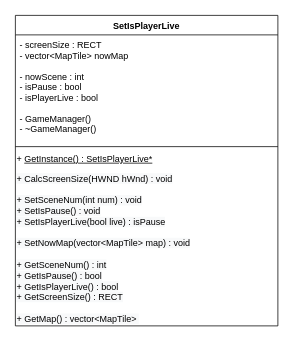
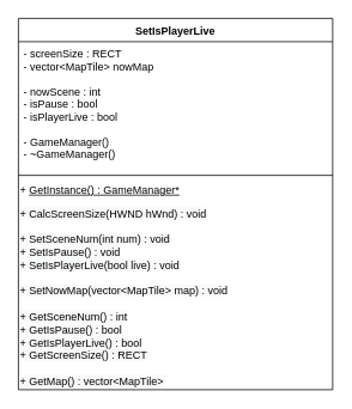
- <mxCell id="5" value="+ &lt;u&gt;GetInstance() : SetIsPlayerLive*&lt;/u&gt;" style="html=1;fillColor=none;strokeColor=none;align=left;" vertex="1" parent="2"><mxGeometry y="180" width="350" height="24" as="geometry" /></mxCell>
+ <mxCell id="5" value="+ &lt;u&gt;GetInstance() : GameManager*&lt;/u&gt;" style="html=1;fillColor=none;strokeColor=none;align=left;" vertex="1" parent="2"><mxGeometry y="180" width="350" height="24" as="geometry" /></mxCell>
- <mxCell id="6" value="&lt;span style=&quot;color: rgb(0, 0, 0); font-family: helvetica; font-size: 12px; font-style: normal; font-weight: 400; letter-spacing: normal; text-align: left; text-indent: 0px; text-transform: none; word-spacing: 0px; background-color: rgb(248, 249, 250); display: inline; float: none;&quot;&gt;+ CalcScreenSize(HWND hWnd) : void&lt;/span&gt;&lt;br style=&quot;padding: 0px; margin: 0px; color: rgb(0, 0, 0); font-family: helvetica; font-size: 12px; font-style: normal; font-weight: 400; letter-spacing: normal; text-align: left; text-indent: 0px; text-transform: none; word-spacing: 0px; background-color: rgb(248, 249, 250);&quot;&gt;&lt;br style=&quot;padding: 0px; margin: 0px; color: rgb(0, 0, 0); font-family: helvetica; font-size: 12px; font-style: normal; font-weight: 400; letter-spacing: normal; text-align: left; text-indent: 0px; text-transform: none; word-spacing: 0px; background-color: rgb(248, 249, 250);&quot;&gt;&lt;span style=&quot;color: rgb(0, 0, 0); font-family: helvetica; font-size: 12px; font-style: normal; font-weight: 400; letter-spacing: normal; text-align: left; text-indent: 0px; text-transform: none; word-spacing: 0px; background-color: rgb(248, 249, 250); display: inline; float: none;&quot;&gt;+ SetSceneNum(int num) : void&lt;/span&gt;&lt;br style=&quot;padding: 0px; margin: 0px; color: rgb(0, 0, 0); font-family: helvetica; font-size: 12px; font-style: normal; font-weight: 400; letter-spacing: normal; text-align: left; text-indent: 0px; text-transform: none; word-spacing: 0px; background-color: rgb(248, 249, 250);&quot;&gt;&lt;span style=&quot;color: rgb(0, 0, 0); font-family: helvetica; font-size: 12px; font-style: normal; font-weight: 400; letter-spacing: normal; text-align: left; text-indent: 0px; text-transform: none; word-spacing: 0px; background-color: rgb(248, 249, 250); display: inline; float: none;&quot;&gt;+ SetIsPause() : void&lt;/span&gt;&lt;br style=&quot;padding: 0px; margin: 0px; color: rgb(0, 0, 0); font-family: helvetica; font-size: 12px; font-style: normal; font-weight: 400; letter-spacing: normal; text-align: left; text-indent: 0px; text-transform: none; word-spacing: 0px; background-color: rgb(248, 249, 250);&quot;&gt;&lt;span style=&quot;color: rgb(0, 0, 0); font-family: helvetica; font-size: 12px; font-style: normal; font-weight: 400; letter-spacing: normal; text-align: left; text-indent: 0px; text-transform: none; word-spacing: 0px; background-color: rgb(248, 249, 250); display: inline; float: none;&quot;&gt;+ SetIsPlayerLive(bool live) : isPause&lt;/span&gt;&lt;br style=&quot;padding: 0px; margin: 0px; color: rgb(0, 0, 0); font-family: helvetica; font-size: 12px; font-style: normal; font-weight: 400; letter-spacing: normal; text-align: left; text-indent: 0px; text-transform: none; word-spacing: 0px; background-color: rgb(248, 249, 250);&quot;&gt;&lt;br style=&quot;padding: 0px; margin: 0px; color: rgb(0, 0, 0); font-family: helvetica; font-size: 12px; font-style: normal; font-weight: 400; letter-spacing: normal; text-align: left; text-indent: 0px; text-transform: none; word-spacing: 0px; background-color: rgb(248, 249, 250);&quot;&gt;&lt;span style=&quot;color: rgb(0, 0, 0); font-family: helvetica; font-size: 12px; font-style: normal; font-weight: 400; letter-spacing: normal; text-align: left; text-indent: 0px; text-transform: none; word-spacing: 0px; background-color: rgb(248, 249, 250); display: inline; float: none;&quot;&gt;+ SetNowMap(vector&amp;lt;MapTile&amp;gt; map) : void&lt;/span&gt;&lt;br style=&quot;padding: 0px; margin: 0px; color: rgb(0, 0, 0); font-family: helvetica; font-size: 12px; font-style: normal; font-weight: 400; letter-spacing: normal; text-align: left; text-indent: 0px; text-transform: none; word-spacing: 0px; background-color: rgb(248, 249, 250);&quot;&gt;&lt;br style=&quot;padding: 0px; margin: 0px; color: rgb(0, 0, 0); font-family: helvetica; font-size: 12px; font-style: normal; font-weight: 400; letter-spacing: normal; text-align: left; text-indent: 0px; text-transform: none; word-spacing: 0px; background-color: rgb(248, 249, 250);&quot;&gt;&lt;span style=&quot;color: rgb(0, 0, 0); font-family: helvetica; font-size: 12px; font-style: normal; font-weight: 400; letter-spacing: normal; text-align: left; text-indent: 0px; text-transform: none; word-spacing: 0px; background-color: rgb(248, 249, 250); display: inline; float: none;&quot;&gt;+ GetSceneNum() : int&lt;/span&gt;&lt;br style=&quot;padding: 0px; margin: 0px; color: rgb(0, 0, 0); font-family: helvetica; font-size: 12px; font-style: normal; font-weight: 400; letter-spacing: normal; text-align: left; text-indent: 0px; text-transform: none; word-spacing: 0px; background-color: rgb(248, 249, 250);&quot;&gt;&lt;span style=&quot;color: rgb(0, 0, 0); font-family: helvetica; font-size: 12px; font-style: normal; font-weight: 400; letter-spacing: normal; text-align: left; text-indent: 0px; text-transform: none; word-spacing: 0px; background-color: rgb(248, 249, 250); display: inline; float: none;&quot;&gt;+ GetIsPause() : bool&lt;/span&gt;&lt;br style=&quot;padding: 0px; margin: 0px; color: rgb(0, 0, 0); font-family: helvetica; font-size: 12px; font-style: normal; font-weight: 400; letter-spacing: normal; text-align: left; text-indent: 0px; text-transform: none; word-spacing: 0px; background-color: rgb(248, 249, 250);&quot;&gt;&lt;span style=&quot;color: rgb(0, 0, 0); font-family: helvetica; font-size: 12px; font-style: normal; font-weight: 400; letter-spacing: normal; text-align: left; text-indent: 0px; text-transform: none; word-spacing: 0px; background-color: rgb(248, 249, 250); display: inline; float: none;&quot;&gt;+ GetIsPlayerLive() : bool&lt;/span&gt;&lt;br style=&quot;padding: 0px; margin: 0px; color: rgb(0, 0, 0); font-family: helvetica; font-size: 12px; font-style: normal; font-weight: 400; letter-spacing: normal; text-align: left; text-indent: 0px; text-transform: none; word-spacing: 0px; background-color: rgb(248, 249, 250);&quot;&gt;&lt;span style=&quot;color: rgb(0, 0, 0); font-family: helvetica; font-size: 12px; font-style: normal; font-weight: 400; letter-spacing: normal; text-align: left; text-indent: 0px; text-transform: none; word-spacing: 0px; background-color: rgb(248, 249, 250); display: inline; float: none;&quot;&gt;+ GetScreenSize() : RECT&lt;/span&gt;&lt;br style=&quot;padding: 0px; margin: 0px; color: rgb(0, 0, 0); font-family: helvetica; font-size: 12px; font-style: normal; font-weight: 400; letter-spacing: normal; text-align: left; text-indent: 0px; text-transform: none; word-spacing: 0px; background-color: rgb(248, 249, 250);&quot;&gt;&lt;br style=&quot;padding: 0px; margin: 0px; color: rgb(0, 0, 0); font-family: helvetica; font-size: 12px; font-style: normal; font-weight: 400; letter-spacing: normal; text-align: left; text-indent: 0px; text-transform: none; word-spacing: 0px; background-color: rgb(248, 249, 250);&quot;&gt;&lt;span style=&quot;color: rgb(0, 0, 0); font-family: helvetica; font-size: 12px; font-style: normal; font-weight: 400; letter-spacing: normal; text-align: left; text-indent: 0px; text-transform: none; word-spacing: 0px; background-color: rgb(248, 249, 250); display: inline; float: none;&quot;&gt;+ GetMap() : vector&amp;lt;MapTile&amp;gt;&amp;nbsp;&lt;/span&gt;" style="text;whiteSpace=wrap;html=1;" vertex="1" parent="2"><mxGeometry y="204" width="350" height="210" as="geometry" /></mxCell>
+ <mxCell id="6" value="&lt;span style=&quot;color: rgb(0, 0, 0); font-family: helvetica; font-size: 12px; font-style: normal; font-weight: 400; letter-spacing: normal; text-align: left; text-indent: 0px; text-transform: none; word-spacing: 0px; background-color: rgb(248, 249, 250); display: inline; float: none;&quot;&gt;+ CalcScreenSize(HWND hWnd) : void&lt;/span&gt;&lt;br style=&quot;padding: 0px; margin: 0px; color: rgb(0, 0, 0); font-family: helvetica; font-size: 12px; font-style: normal; font-weight: 400; letter-spacing: normal; text-align: left; text-indent: 0px; text-transform: none; word-spacing: 0px; background-color: rgb(248, 249, 250);&quot;&gt;&lt;br style=&quot;padding: 0px; margin: 0px; color: rgb(0, 0, 0); font-family: helvetica; font-size: 12px; font-style: normal; font-weight: 400; letter-spacing: normal; text-align: left; text-indent: 0px; text-transform: none; word-spacing: 0px; background-color: rgb(248, 249, 250);&quot;&gt;&lt;span style=&quot;color: rgb(0, 0, 0); font-family: helvetica; font-size: 12px; font-style: normal; font-weight: 400; letter-spacing: normal; text-align: left; text-indent: 0px; text-transform: none; word-spacing: 0px; background-color: rgb(248, 249, 250); display: inline; float: none;&quot;&gt;+ SetSceneNum(int num) : void&lt;/span&gt;&lt;br style=&quot;padding: 0px; margin: 0px; color: rgb(0, 0, 0); font-family: helvetica; font-size: 12px; font-style: normal; font-weight: 400; letter-spacing: normal; text-align: left; text-indent: 0px; text-transform: none; word-spacing: 0px; background-color: rgb(248, 249, 250);&quot;&gt;&lt;span style=&quot;color: rgb(0, 0, 0); font-family: helvetica; font-size: 12px; font-style: normal; font-weight: 400; letter-spacing: normal; text-align: left; text-indent: 0px; text-transform: none; word-spacing: 0px; background-color: rgb(248, 249, 250); display: inline; float: none;&quot;&gt;+ SetIsPause() : void&lt;/span&gt;&lt;br style=&quot;padding: 0px; margin: 0px; color: rgb(0, 0, 0); font-family: helvetica; font-size: 12px; font-style: normal; font-weight: 400; letter-spacing: normal; text-align: left; text-indent: 0px; text-transform: none; word-spacing: 0px; background-color: rgb(248, 249, 250);&quot;&gt;&lt;span style=&quot;color: rgb(0, 0, 0); font-family: helvetica; font-size: 12px; font-style: normal; font-weight: 400; letter-spacing: normal; text-align: left; text-indent: 0px; text-transform: none; word-spacing: 0px; background-color: rgb(248, 249, 250); display: inline; float: none;&quot;&gt;+ SetIsPlayerLive(bool live) : void&lt;/span&gt;&lt;br style=&quot;padding: 0px; margin: 0px; color: rgb(0, 0, 0); font-family: helvetica; font-size: 12px; font-style: normal; font-weight: 400; letter-spacing: normal; text-align: left; text-indent: 0px; text-transform: none; word-spacing: 0px; background-color: rgb(248, 249, 250);&quot;&gt;&lt;br style=&quot;padding: 0px; margin: 0px; color: rgb(0, 0, 0); font-family: helvetica; font-size: 12px; font-style: normal; font-weight: 400; letter-spacing: normal; text-align: left; text-indent: 0px; text-transform: none; word-spacing: 0px; background-color: rgb(248, 249, 250);&quot;&gt;&lt;span style=&quot;color: rgb(0, 0, 0); font-family: helvetica; font-size: 12px; font-style: normal; font-weight: 400; letter-spacing: normal; text-align: left; text-indent: 0px; text-transform: none; word-spacing: 0px; background-color: rgb(248, 249, 250); display: inline; float: none;&quot;&gt;+ SetNowMap(vector&amp;lt;MapTile&amp;gt; map) : void&lt;/span&gt;&lt;br style=&quot;padding: 0px; margin: 0px; color: rgb(0, 0, 0); font-family: helvetica; font-size: 12px; font-style: normal; font-weight: 400; letter-spacing: normal; text-align: left; text-indent: 0px; text-transform: none; word-spacing: 0px; background-color: rgb(248, 249, 250);&quot;&gt;&lt;br style=&quot;padding: 0px; margin: 0px; color: rgb(0, 0, 0); font-family: helvetica; font-size: 12px; font-style: normal; font-weight: 400; letter-spacing: normal; text-align: left; text-indent: 0px; text-transform: none; word-spacing: 0px; background-color: rgb(248, 249, 250);&quot;&gt;&lt;span style=&quot;color: rgb(0, 0, 0); font-family: helvetica; font-size: 12px; font-style: normal; font-weight: 400; letter-spacing: normal; text-align: left; text-indent: 0px; text-transform: none; word-spacing: 0px; background-color: rgb(248, 249, 250); display: inline; float: none;&quot;&gt;+ GetSceneNum() : int&lt;/span&gt;&lt;br style=&quot;padding: 0px; margin: 0px; color: rgb(0, 0, 0); font-family: helvetica; font-size: 12px; font-style: normal; font-weight: 400; letter-spacing: normal; text-align: left; text-indent: 0px; text-transform: none; word-spacing: 0px; background-color: rgb(248, 249, 250);&quot;&gt;&lt;span style=&quot;color: rgb(0, 0, 0); font-family: helvetica; font-size: 12px; font-style: normal; font-weight: 400; letter-spacing: normal; text-align: left; text-indent: 0px; text-transform: none; word-spacing: 0px; background-color: rgb(248, 249, 250); display: inline; float: none;&quot;&gt;+ GetIsPause() : bool&lt;/span&gt;&lt;br style=&quot;padding: 0px; margin: 0px; color: rgb(0, 0, 0); font-family: helvetica; font-size: 12px; font-style: normal; font-weight: 400; letter-spacing: normal; text-align: left; text-indent: 0px; text-transform: none; word-spacing: 0px; background-color: rgb(248, 249, 250);&quot;&gt;&lt;span style=&quot;color: rgb(0, 0, 0); font-family: helvetica; font-size: 12px; font-style: normal; font-weight: 400; letter-spacing: normal; text-align: left; text-indent: 0px; text-transform: none; word-spacing: 0px; background-color: rgb(248, 249, 250); display: inline; float: none;&quot;&gt;+ GetIsPlayerLive() : bool&lt;/span&gt;&lt;br style=&quot;padding: 0px; margin: 0px; color: rgb(0, 0, 0); font-family: helvetica; font-size: 12px; font-style: normal; font-weight: 400; letter-spacing: normal; text-align: left; text-indent: 0px; text-transform: none; word-spacing: 0px; background-color: rgb(248, 249, 250);&quot;&gt;&lt;span style=&quot;color: rgb(0, 0, 0); font-family: helvetica; font-size: 12px; font-style: normal; font-weight: 400; letter-spacing: normal; text-align: left; text-indent: 0px; text-transform: none; word-spacing: 0px; background-color: rgb(248, 249, 250); display: inline; float: none;&quot;&gt;+ GetScreenSize() : RECT&lt;/span&gt;&lt;br style=&quot;padding: 0px; margin: 0px; color: rgb(0, 0, 0); font-family: helvetica; font-size: 12px; font-style: normal; font-weight: 400; letter-spacing: normal; text-align: left; text-indent: 0px; text-transform: none; word-spacing: 0px; background-color: rgb(248, 249, 250);&quot;&gt;&lt;br style=&quot;padding: 0px; margin: 0px; color: rgb(0, 0, 0); font-family: helvetica; font-size: 12px; font-style: normal; font-weight: 400; letter-spacing: normal; text-align: left; text-indent: 0px; text-transform: none; word-spacing: 0px; background-color: rgb(248, 249, 250);&quot;&gt;&lt;span style=&quot;color: rgb(0, 0, 0); font-family: helvetica; font-size: 12px; font-style: normal; font-weight: 400; letter-spacing: normal; text-align: left; text-indent: 0px; text-transform: none; word-spacing: 0px; background-color: rgb(248, 249, 250); display: inline; float: none;&quot;&gt;+ GetMap() : vector&amp;lt;MapTile&amp;gt;&amp;nbsp;&lt;/span&gt;" style="text;whiteSpace=wrap;html=1;" vertex="1" parent="2"><mxGeometry y="204" width="350" height="210" as="geometry" /></mxCell>
